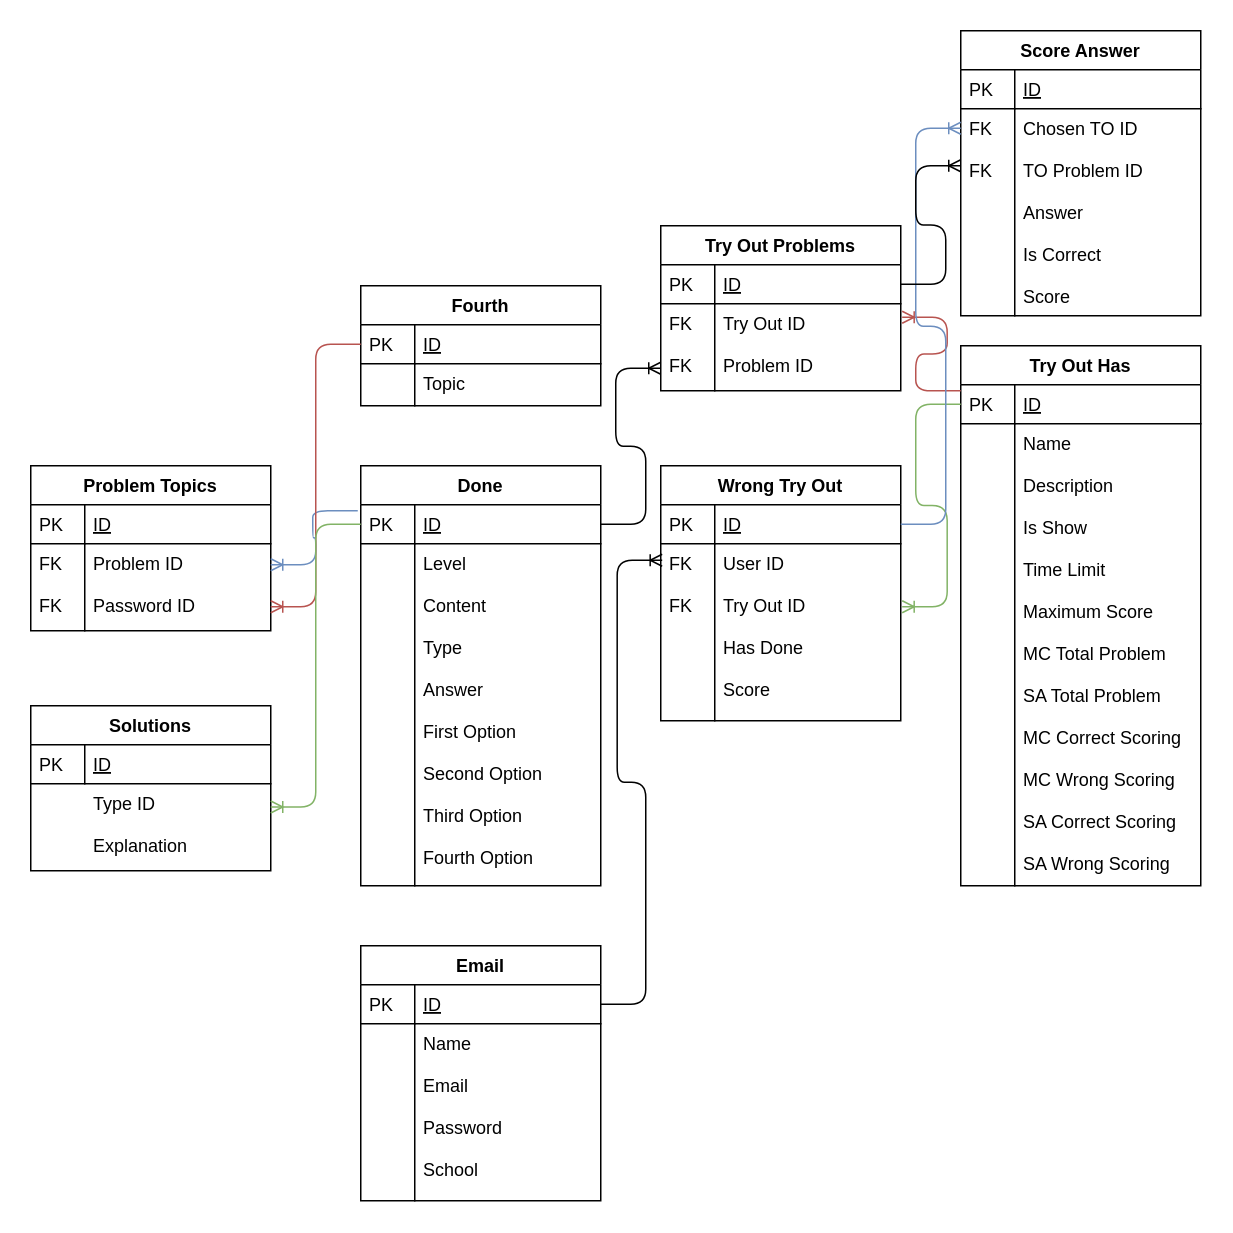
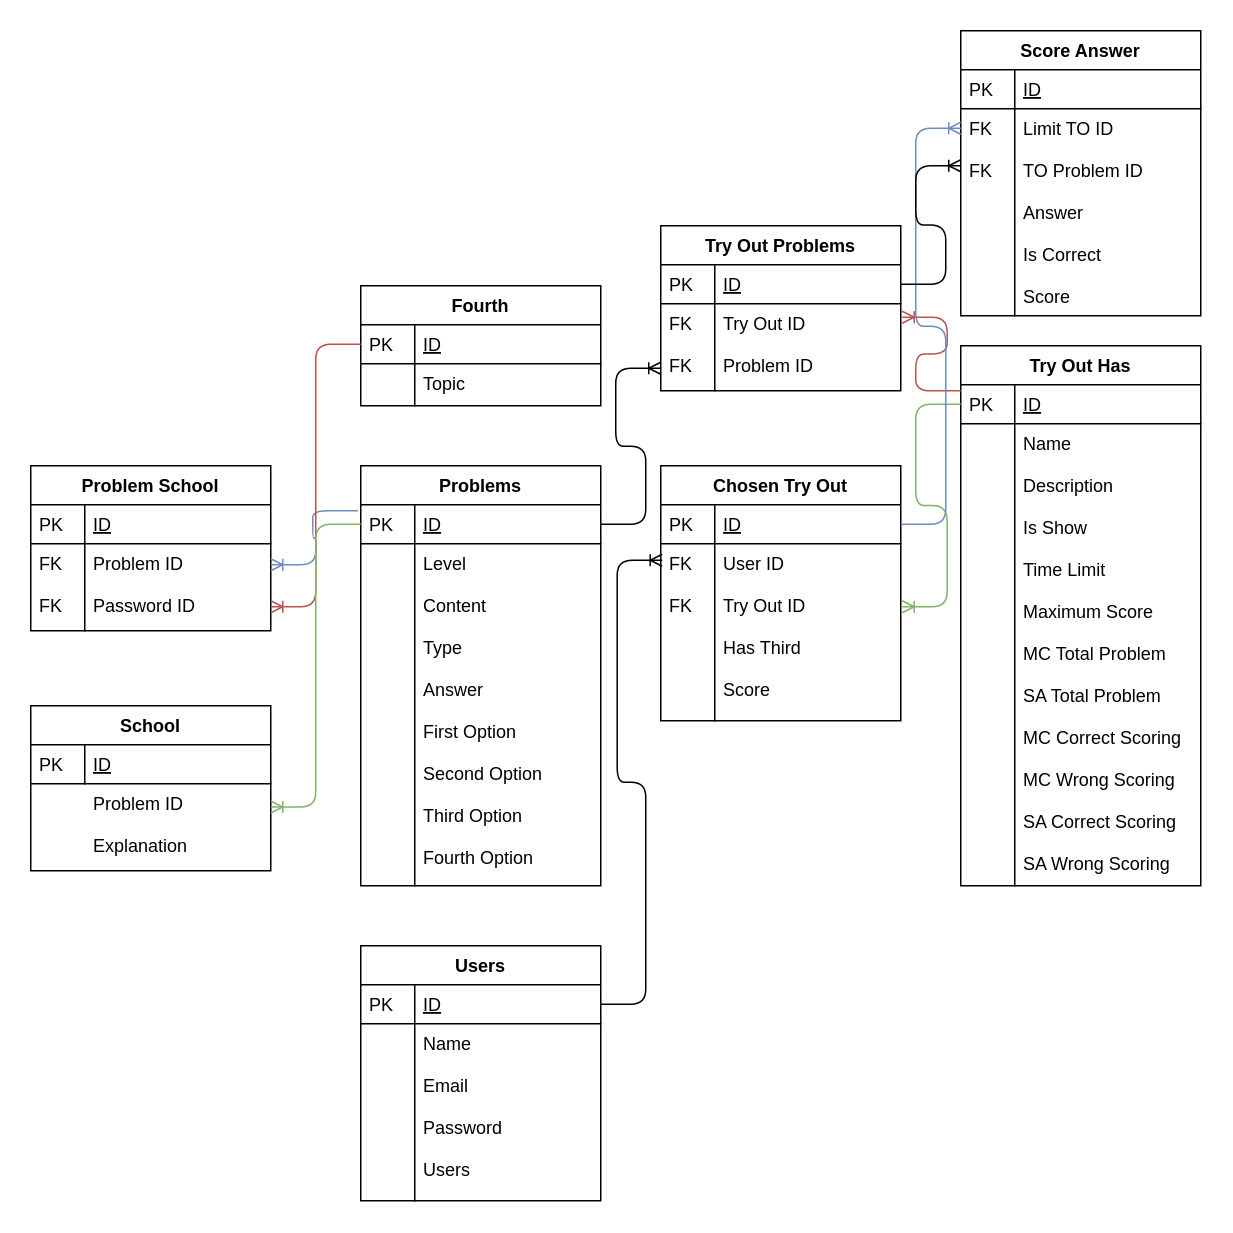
- <mxCell id="44" value="Chosen TO ID&#10;&#10;TO Problem ID&#10;&#10;Answer&#10;&#10;Is Correct&#10;&#10;Score" style="shape=partialRectangle;top=0;left=0;right=0;bottom=0;align=left;verticalAlign=top;fillColor=none;spacingLeft=40;spacingRight=4;overflow=hidden;rotatable=0;points=[[0,0.5],[1,0.5]];portConstraint=eastwest;dropTarget=0;rounded=0;shadow=0;strokeWidth=1;" parent="41" vertex="1"><mxGeometry y="52" width="160" height="138" as="geometry" /></mxCell>
+ <mxCell id="44" value="Limit TO ID&#10;&#10;TO Problem ID&#10;&#10;Answer&#10;&#10;Is Correct&#10;&#10;Score" style="shape=partialRectangle;top=0;left=0;right=0;bottom=0;align=left;verticalAlign=top;fillColor=none;spacingLeft=40;spacingRight=4;overflow=hidden;rotatable=0;points=[[0,0.5],[1,0.5]];portConstraint=eastwest;dropTarget=0;rounded=0;shadow=0;strokeWidth=1;" parent="41" vertex="1"><mxGeometry y="52" width="160" height="138" as="geometry" /></mxCell>
- <mxCell id="12" value="Problem Topics" style="swimlane;fontStyle=1;childLayout=stackLayout;horizontal=1;startSize=26;horizontalStack=0;resizeParent=1;resizeLast=0;collapsible=1;marginBottom=0;rounded=0;shadow=0;strokeWidth=1;" parent="1" vertex="1"><mxGeometry x="20" y="310" width="160" height="110" as="geometry"><mxRectangle x="20" y="80" width="160" height="26" as="alternateBounds" /></mxGeometry></mxCell>
+ <mxCell id="12" value="Problem School" style="swimlane;fontStyle=1;childLayout=stackLayout;horizontal=1;startSize=26;horizontalStack=0;resizeParent=1;resizeLast=0;collapsible=1;marginBottom=0;rounded=0;shadow=0;strokeWidth=1;" parent="1" vertex="1"><mxGeometry x="20" y="310" width="160" height="110" as="geometry"><mxRectangle x="20" y="80" width="160" height="26" as="alternateBounds" /></mxGeometry></mxCell>
- <mxCell id="2" value="Done" style="swimlane;fontStyle=1;childLayout=stackLayout;horizontal=1;startSize=26;horizontalStack=0;resizeParent=1;resizeLast=0;collapsible=1;marginBottom=0;rounded=0;shadow=0;strokeWidth=1;" parent="1" vertex="1"><mxGeometry x="240" y="310" width="160" height="280" as="geometry"><mxRectangle x="20" y="80" width="160" height="26" as="alternateBounds" /></mxGeometry></mxCell>
+ <mxCell id="2" value="Problems" style="swimlane;fontStyle=1;childLayout=stackLayout;horizontal=1;startSize=26;horizontalStack=0;resizeParent=1;resizeLast=0;collapsible=1;marginBottom=0;rounded=0;shadow=0;strokeWidth=1;" parent="1" vertex="1"><mxGeometry x="240" y="310" width="160" height="280" as="geometry"><mxRectangle x="20" y="80" width="160" height="26" as="alternateBounds" /></mxGeometry></mxCell>
- <mxCell id="36" value="Wrong Try Out" style="swimlane;fontStyle=1;childLayout=stackLayout;horizontal=1;startSize=26;horizontalStack=0;resizeParent=1;resizeLast=0;collapsible=1;marginBottom=0;rounded=0;shadow=0;strokeWidth=1;" parent="1" vertex="1"><mxGeometry x="440" y="310" width="160" height="170" as="geometry"><mxRectangle x="20" y="80" width="160" height="26" as="alternateBounds" /></mxGeometry></mxCell>
+ <mxCell id="36" value="Chosen Try Out" style="swimlane;fontStyle=1;childLayout=stackLayout;horizontal=1;startSize=26;horizontalStack=0;resizeParent=1;resizeLast=0;collapsible=1;marginBottom=0;rounded=0;shadow=0;strokeWidth=1;" parent="1" vertex="1"><mxGeometry x="440" y="310" width="160" height="170" as="geometry"><mxRectangle x="20" y="80" width="160" height="26" as="alternateBounds" /></mxGeometry></mxCell>
- <mxCell id="39" value="User ID&#10;&#10;Try Out ID&#10;&#10;Has Done&#10;&#10;Score" style="shape=partialRectangle;top=0;left=0;right=0;bottom=0;align=left;verticalAlign=top;fillColor=none;spacingLeft=40;spacingRight=4;overflow=hidden;rotatable=0;points=[[0,0.5],[1,0.5]];portConstraint=eastwest;dropTarget=0;rounded=0;shadow=0;strokeWidth=1;" parent="36" vertex="1"><mxGeometry y="52" width="160" height="118" as="geometry" /></mxCell>
+ <mxCell id="39" value="User ID&#10;&#10;Try Out ID&#10;&#10;Has Third&#10;&#10;Score" style="shape=partialRectangle;top=0;left=0;right=0;bottom=0;align=left;verticalAlign=top;fillColor=none;spacingLeft=40;spacingRight=4;overflow=hidden;rotatable=0;points=[[0,0.5],[1,0.5]];portConstraint=eastwest;dropTarget=0;rounded=0;shadow=0;strokeWidth=1;" parent="36" vertex="1"><mxGeometry y="52" width="160" height="118" as="geometry" /></mxCell>
- <mxCell id="17" value="Solutions" style="swimlane;fontStyle=1;childLayout=stackLayout;horizontal=1;startSize=26;horizontalStack=0;resizeParent=1;resizeLast=0;collapsible=1;marginBottom=0;rounded=0;shadow=0;strokeWidth=1;" parent="1" vertex="1"><mxGeometry x="20" y="470" width="160" height="110" as="geometry"><mxRectangle x="20" y="80" width="160" height="26" as="alternateBounds" /></mxGeometry></mxCell>
+ <mxCell id="17" value="School" style="swimlane;fontStyle=1;childLayout=stackLayout;horizontal=1;startSize=26;horizontalStack=0;resizeParent=1;resizeLast=0;collapsible=1;marginBottom=0;rounded=0;shadow=0;strokeWidth=1;" parent="1" vertex="1"><mxGeometry x="20" y="470" width="160" height="110" as="geometry"><mxRectangle x="20" y="80" width="160" height="26" as="alternateBounds" /></mxGeometry></mxCell>
- <mxCell id="20" value="Type ID&#10;&#10;Explanation" style="shape=partialRectangle;top=0;left=0;right=0;bottom=0;align=left;verticalAlign=top;fillColor=none;spacingLeft=40;spacingRight=4;overflow=hidden;rotatable=0;points=[[0,0.5],[1,0.5]];portConstraint=eastwest;dropTarget=0;rounded=0;shadow=0;strokeWidth=1;" parent="17" vertex="1"><mxGeometry y="52" width="160" height="58" as="geometry" /></mxCell>
+ <mxCell id="20" value="Problem ID&#10;&#10;Explanation" style="shape=partialRectangle;top=0;left=0;right=0;bottom=0;align=left;verticalAlign=top;fillColor=none;spacingLeft=40;spacingRight=4;overflow=hidden;rotatable=0;points=[[0,0.5],[1,0.5]];portConstraint=eastwest;dropTarget=0;rounded=0;shadow=0;strokeWidth=1;" parent="17" vertex="1"><mxGeometry y="52" width="160" height="58" as="geometry" /></mxCell>
- <mxCell id="31" value="Email" style="swimlane;fontStyle=1;childLayout=stackLayout;horizontal=1;startSize=26;horizontalStack=0;resizeParent=1;resizeLast=0;collapsible=1;marginBottom=0;rounded=0;shadow=0;strokeWidth=1;" parent="1" vertex="1"><mxGeometry x="240" y="630" width="160" height="170" as="geometry"><mxRectangle x="20" y="80" width="160" height="26" as="alternateBounds" /></mxGeometry></mxCell>
+ <mxCell id="31" value="Users" style="swimlane;fontStyle=1;childLayout=stackLayout;horizontal=1;startSize=26;horizontalStack=0;resizeParent=1;resizeLast=0;collapsible=1;marginBottom=0;rounded=0;shadow=0;strokeWidth=1;" parent="1" vertex="1"><mxGeometry x="240" y="630" width="160" height="170" as="geometry"><mxRectangle x="20" y="80" width="160" height="26" as="alternateBounds" /></mxGeometry></mxCell>
- <mxCell id="34" value="Name&#10;&#10;Email&#10;&#10;Password&#10;&#10;School" style="shape=partialRectangle;top=0;left=0;right=0;bottom=0;align=left;verticalAlign=top;fillColor=none;spacingLeft=40;spacingRight=4;overflow=hidden;rotatable=0;points=[[0,0.5],[1,0.5]];portConstraint=eastwest;dropTarget=0;rounded=0;shadow=0;strokeWidth=1;" parent="31" vertex="1"><mxGeometry y="52" width="160" height="118" as="geometry" /></mxCell>
+ <mxCell id="34" value="Name&#10;&#10;Email&#10;&#10;Password&#10;&#10;Users" style="shape=partialRectangle;top=0;left=0;right=0;bottom=0;align=left;verticalAlign=top;fillColor=none;spacingLeft=40;spacingRight=4;overflow=hidden;rotatable=0;points=[[0,0.5],[1,0.5]];portConstraint=eastwest;dropTarget=0;rounded=0;shadow=0;strokeWidth=1;" parent="31" vertex="1"><mxGeometry y="52" width="160" height="118" as="geometry" /></mxCell>
